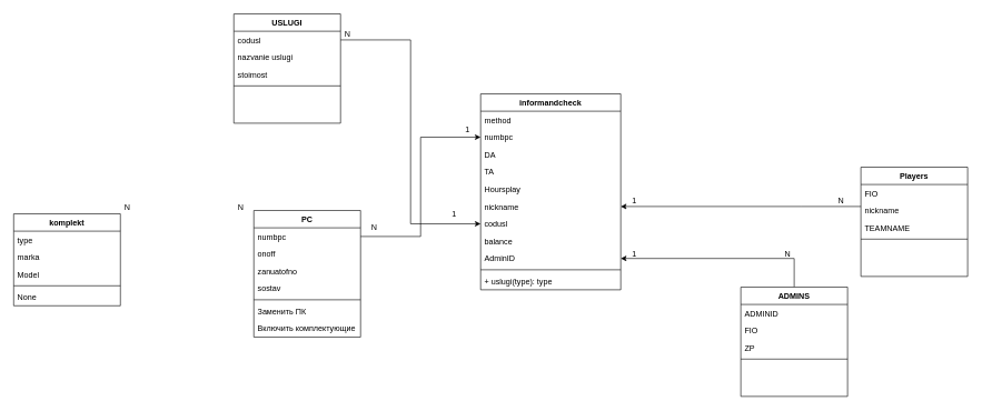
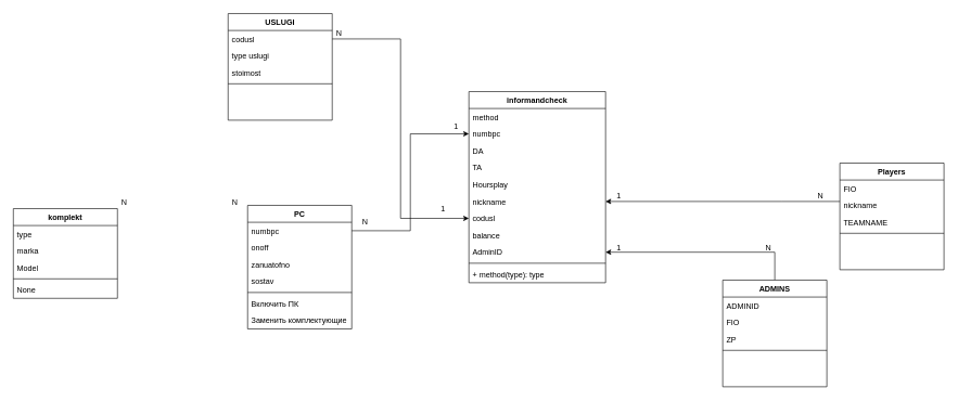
- <mxCell id="18" value="nazvanie uslugi" style="text;strokeColor=none;fillColor=none;align=left;verticalAlign=top;spacingLeft=4;spacingRight=4;overflow=hidden;rotatable=0;points=[[0,0.5],[1,0.5]];portConstraint=eastwest;" vertex="1" parent="16"><mxGeometry y="52" width="160" height="26" as="geometry" /></mxCell>
+ <mxCell id="18" value="type uslugi" style="text;strokeColor=none;fillColor=none;align=left;verticalAlign=top;spacingLeft=4;spacingRight=4;overflow=hidden;rotatable=0;points=[[0,0.5],[1,0.5]];portConstraint=eastwest;" vertex="1" parent="16"><mxGeometry y="52" width="160" height="26" as="geometry" /></mxCell>
- <mxCell id="51" value="+ uslugi(type): type" style="text;strokeColor=none;fillColor=none;align=left;verticalAlign=top;spacingLeft=4;spacingRight=4;overflow=hidden;rotatable=0;points=[[0,0.5],[1,0.5]];portConstraint=eastwest;" vertex="1" parent="40"><mxGeometry y="268" width="210" height="26" as="geometry" /></mxCell>
+ <mxCell id="51" value="+ method(type): type" style="text;strokeColor=none;fillColor=none;align=left;verticalAlign=top;spacingLeft=4;spacingRight=4;overflow=hidden;rotatable=0;points=[[0,0.5],[1,0.5]];portConstraint=eastwest;" vertex="1" parent="40"><mxGeometry y="268" width="210" height="26" as="geometry" /></mxCell>
- <mxCell id="14" value="Заменить ПК" style="text;strokeColor=none;fillColor=none;align=left;verticalAlign=top;spacingLeft=4;spacingRight=4;overflow=hidden;rotatable=0;points=[[0,0.5],[1,0.5]];portConstraint=eastwest;" vertex="1" parent="8"><mxGeometry y="138" width="160" height="26" as="geometry" /></mxCell>
+ <mxCell id="14" value="Включить ПК" style="text;strokeColor=none;fillColor=none;align=left;verticalAlign=top;spacingLeft=4;spacingRight=4;overflow=hidden;rotatable=0;points=[[0,0.5],[1,0.5]];portConstraint=eastwest;" vertex="1" parent="8"><mxGeometry y="138" width="160" height="26" as="geometry" /></mxCell>
- <mxCell id="15" value="Включить комплектующие" style="text;strokeColor=none;fillColor=none;align=left;verticalAlign=top;spacingLeft=4;spacingRight=4;overflow=hidden;rotatable=0;points=[[0,0.5],[1,0.5]];portConstraint=eastwest;" vertex="1" parent="8"><mxGeometry y="164" width="160" height="26" as="geometry" /></mxCell>
+ <mxCell id="15" value="Заменить комплектующие" style="text;strokeColor=none;fillColor=none;align=left;verticalAlign=top;spacingLeft=4;spacingRight=4;overflow=hidden;rotatable=0;points=[[0,0.5],[1,0.5]];portConstraint=eastwest;" vertex="1" parent="8"><mxGeometry y="164" width="160" height="26" as="geometry" /></mxCell>
